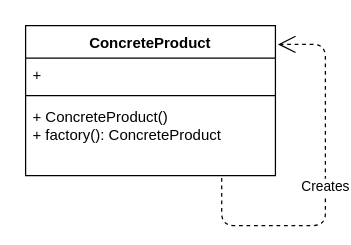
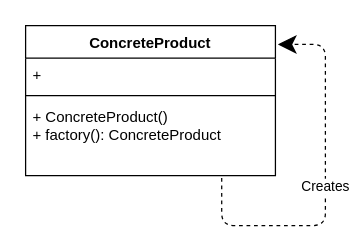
- <mxCell id="6" value="Creates" style="endArrow=open;endSize=12;dashed=1;html=1;exitX=0.785;exitY=1.033;exitDx=0;exitDy=0;exitPerimeter=0;entryX=1.01;entryY=0.125;entryDx=0;entryDy=0;entryPerimeter=0;" edge="1" parent="2" source="5" target="2"><mxGeometry width="160" relative="1" as="geometry"><mxPoint x="120" y="170" as="sourcePoint" /><mxPoint x="280" y="170" as="targetPoint" /><Array as="points"><mxPoint x="157" y="160" /><mxPoint x="240" y="160" /><mxPoint x="240" y="15" /></Array></mxGeometry></mxCell>
+ <mxCell id="6" value="Creates" style="endArrow=classic;endSize=12;dashed=1;html=1;exitX=0.785;exitY=1.033;exitDx=0;exitDy=0;exitPerimeter=0;entryX=1.01;entryY=0.125;entryDx=0;entryDy=0;entryPerimeter=0;" edge="1" parent="2" source="5" target="2"><mxGeometry width="160" relative="1" as="geometry"><mxPoint x="120" y="170" as="sourcePoint" /><mxPoint x="280" y="170" as="targetPoint" /><Array as="points"><mxPoint x="157" y="160" /><mxPoint x="240" y="160" /><mxPoint x="240" y="15" /></Array></mxGeometry></mxCell>
